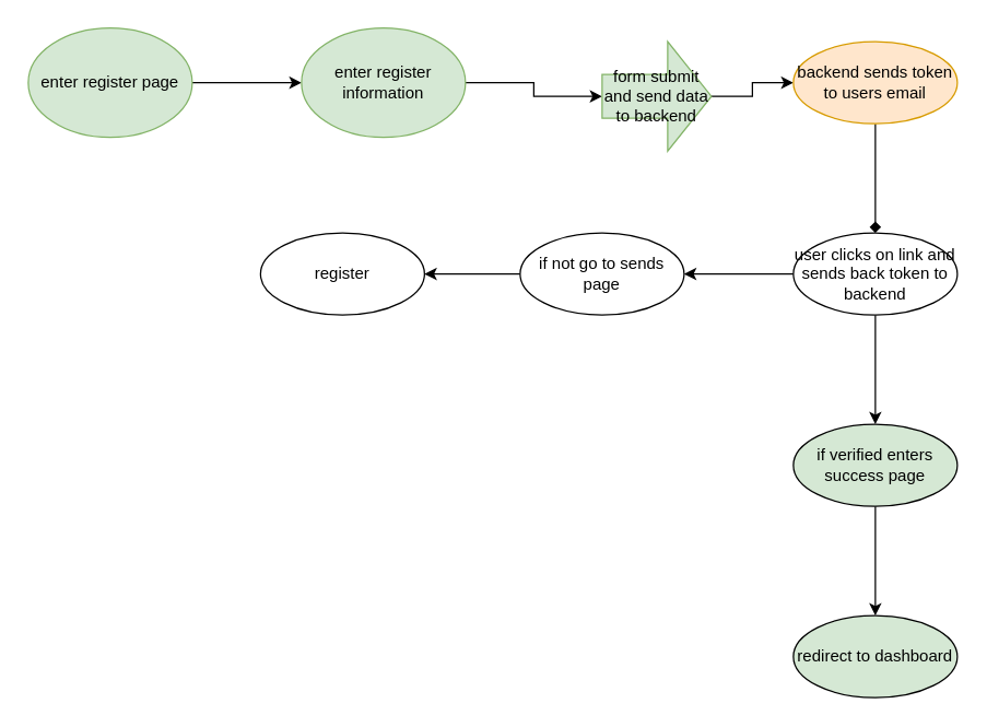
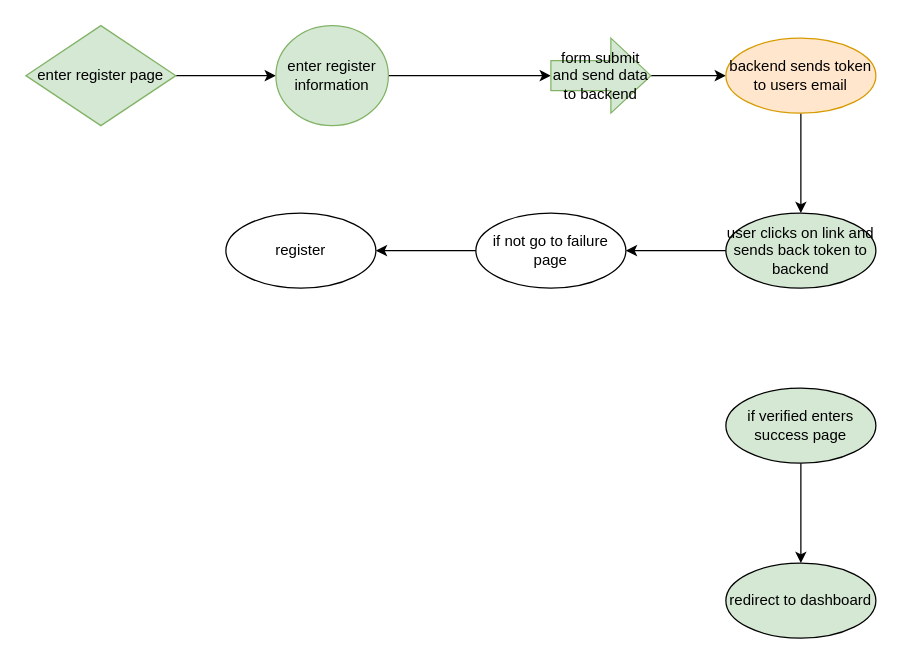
- <mxCell id="3" value="&lt;font&gt;enter register page&lt;/font&gt;" style="ellipse;whiteSpace=wrap;html=1;fontFamily=Helvetica;fillColor=#d5e8d4;strokeColor=#82b366;" parent="1" vertex="1"><mxGeometry x="20" y="20" width="120" height="80" as="geometry" /></mxCell>
+ <mxCell id="3" value="&lt;font&gt;enter register page&lt;/font&gt;" style="rhombus;whiteSpace=wrap;html=1;fontFamily=Helvetica;fillColor=#d5e8d4;strokeColor=#82b366;" parent="1" vertex="1"><mxGeometry x="20" y="20" width="120" height="80" as="geometry" /></mxCell>
- <mxCell id="5" value="&lt;font&gt;enter register information&lt;/font&gt;" style="ellipse;whiteSpace=wrap;html=1;fontFamily=Helvetica;fillColor=#d5e8d4;strokeColor=#82b366;" parent="1" vertex="1"><mxGeometry x="220" y="20" width="120" height="80" as="geometry" /></mxCell>
+ <mxCell id="5" value="&lt;font&gt;enter register information&lt;/font&gt;" style="ellipse;whiteSpace=wrap;html=1;fontFamily=Helvetica;fillColor=#d5e8d4;strokeColor=#82b366;" parent="1" vertex="1"><mxGeometry x="220" y="20" width="90" height="80" as="geometry" /></mxCell>
- <mxCell id="7" value="form submit and send data to backend" style="shape=singleArrow;whiteSpace=wrap;html=1;arrowWidth=0.4;arrowSize=0.4;fillColor=#d5e8d4;strokeColor=#82b366;" parent="1" vertex="1"><mxGeometry x="440" y="30" width="80" height="80" as="geometry" /></mxCell>
+ <mxCell id="7" value="form submit and send data to backend" style="shape=singleArrow;whiteSpace=wrap;html=1;arrowWidth=0.4;arrowSize=0.4;fillColor=#d5e8d4;strokeColor=#82b366;" parent="1" vertex="1"><mxGeometry x="440" y="30" width="80" height="60" as="geometry" /></mxCell>
- <mxCell id="8" value="" style="edgeStyle=orthogonalEdgeStyle;rounded=0;orthogonalLoop=1;jettySize=auto;html=1;fontFamily=Times New Roman;endArrow=diamond;" parent="1" source="9" target="12" edge="1"><mxGeometry relative="1" as="geometry" /></mxCell>
+ <mxCell id="8" value="" style="edgeStyle=orthogonalEdgeStyle;rounded=0;orthogonalLoop=1;jettySize=auto;html=1;fontFamily=Times New Roman;" parent="1" source="9" target="12" edge="1"><mxGeometry relative="1" as="geometry" /></mxCell>
- <mxCell id="18" value="register" style="ellipse;whiteSpace=wrap;html=1;" vertex="1" parent="1"><mxGeometry x="190" y="170" width="120" height="60" as="geometry" /></mxCell>
+ <mxCell id="18" value="register" style="ellipse;whiteSpace=wrap;html=1;" vertex="1" parent="1"><mxGeometry x="180" y="170" width="120" height="60" as="geometry" /></mxCell>
- <mxCell id="16" value="if not go to sends page" style="ellipse;whiteSpace=wrap;html=1;" parent="1" vertex="1"><mxGeometry x="380" y="170" width="120" height="60" as="geometry" /></mxCell>
+ <mxCell id="16" value="if not go to failure page" style="ellipse;whiteSpace=wrap;html=1;" parent="1" vertex="1"><mxGeometry x="380" y="170" width="120" height="60" as="geometry" /></mxCell>
- <mxCell id="12" value="user clicks on link and sends back token to backend" style="ellipse;whiteSpace=wrap;html=1;" parent="1" vertex="1"><mxGeometry x="580" y="170" width="120" height="60" as="geometry" /></mxCell>
+ <mxCell id="12" value="user clicks on link and sends back token to backend" style="ellipse;whiteSpace=wrap;html=1;fillColor=#d5e8d4;" parent="1" vertex="1"><mxGeometry x="580" y="170" width="120" height="60" as="geometry" /></mxCell>
- <mxCell id="10" value="" style="edgeStyle=orthogonalEdgeStyle;rounded=0;orthogonalLoop=1;jettySize=auto;html=1;fontFamily=Times New Roman;" parent="1" source="12" target="14" edge="1"><mxGeometry relative="1" as="geometry" /></mxCell>
